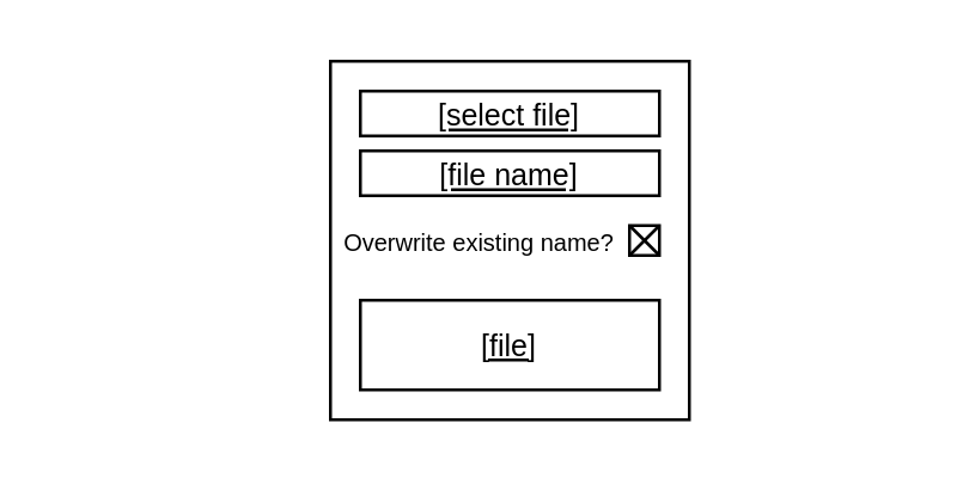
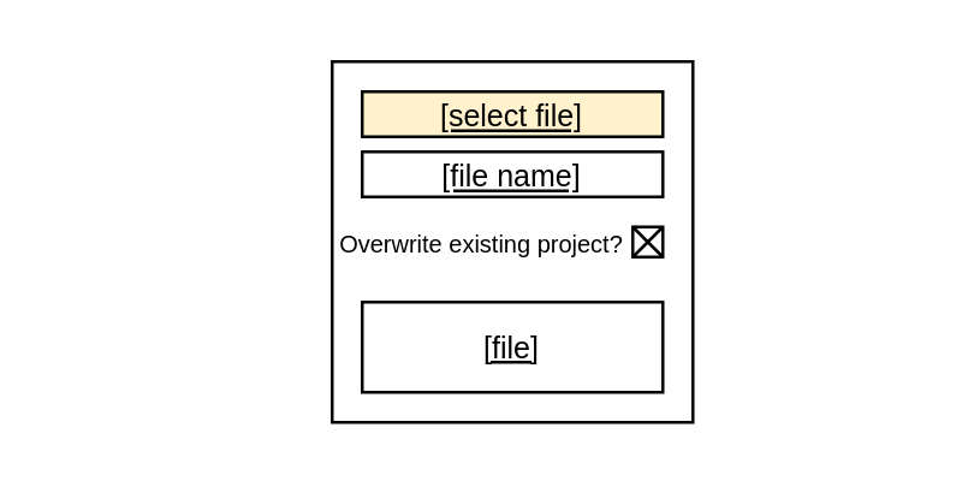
- <mxCell id="3" value="&lt;font style=&quot;font-size: 10px&quot;&gt;&lt;u&gt;[select file]&lt;/u&gt;&lt;/font&gt;" style="rounded=0;whiteSpace=wrap;html=1;" vertex="1" parent="1"><mxGeometry x="120" y="30" width="100" height="15" as="geometry" /></mxCell>
+ <mxCell id="3" value="&lt;font style=&quot;font-size: 10px&quot;&gt;&lt;u&gt;[select file]&lt;/u&gt;&lt;/font&gt;" style="rounded=0;whiteSpace=wrap;html=1;fillColor=#fff2cc;" vertex="1" parent="1"><mxGeometry x="120" y="30" width="100" height="15" as="geometry" /></mxCell>
- <mxCell id="6" value="&lt;font style=&quot;font-size: 8px&quot;&gt;Overwrite existing name?&lt;/font&gt;" style="text;html=1;strokeColor=none;fillColor=none;align=center;verticalAlign=middle;whiteSpace=wrap;rounded=0;fontSize=10;" vertex="1" parent="1"><mxGeometry x="20" y="65" width="280" height="30" as="geometry" /></mxCell>
+ <mxCell id="6" value="&lt;font style=&quot;font-size: 8px&quot;&gt;Overwrite existing project?&lt;/font&gt;" style="text;html=1;strokeColor=none;fillColor=none;align=center;verticalAlign=middle;whiteSpace=wrap;rounded=0;fontSize=10;" vertex="1" parent="1"><mxGeometry x="20" y="65" width="280" height="30" as="geometry" /></mxCell>
